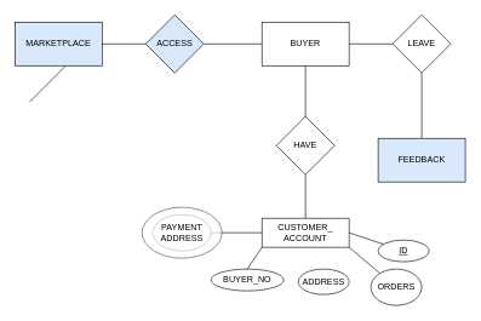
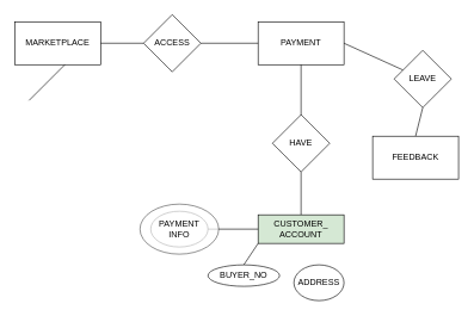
- <mxCell id="2" value="MARKETPLACE" style="rounded=0;whiteSpace=wrap;html=1;fillColor=#dae8fc;" vertex="1" parent="1"><mxGeometry x="20" y="30" width="120" height="60" as="geometry" /></mxCell>
+ <mxCell id="2" value="MARKETPLACE" style="rounded=0;whiteSpace=wrap;html=1;" vertex="1" parent="1"><mxGeometry x="20" y="30" width="120" height="60" as="geometry" /></mxCell>
- <mxCell id="3" value="ACCESS" style="rhombus;whiteSpace=wrap;html=1;fillColor=#dae8fc;" vertex="1" parent="1"><mxGeometry x="200" y="20" width="80" height="80" as="geometry" /></mxCell>
+ <mxCell id="3" value="ACCESS" style="rhombus;whiteSpace=wrap;html=1;" vertex="1" parent="1"><mxGeometry x="200" y="20" width="80" height="80" as="geometry" /></mxCell>
- <mxCell id="6" value="BUYER" style="rounded=0;whiteSpace=wrap;html=1;" vertex="1" parent="1"><mxGeometry x="360" y="30" width="120" height="60" as="geometry" /></mxCell>
+ <mxCell id="6" value="PAYMENT" style="rounded=0;whiteSpace=wrap;html=1;" vertex="1" parent="1"><mxGeometry x="360" y="30" width="120" height="60" as="geometry" /></mxCell>
- <mxCell id="8" value="LEAVE" style="rhombus;whiteSpace=wrap;html=1;" vertex="1" parent="1"><mxGeometry x="540" y="20" width="80" height="80" as="geometry" /></mxCell>
+ <mxCell id="8" value="LEAVE" style="rhombus;whiteSpace=wrap;html=1;" vertex="1" parent="1"><mxGeometry x="550" y="70" width="80" height="80" as="geometry" /></mxCell>
- <mxCell id="10" value="FEEDBACK" style="rounded=0;whiteSpace=wrap;html=1;fillColor=#dae8fc;" vertex="1" parent="1"><mxGeometry x="520" y="190" width="120" height="60" as="geometry" /></mxCell>
+ <mxCell id="10" value="FEEDBACK" style="rounded=0;whiteSpace=wrap;html=1;" vertex="1" parent="1"><mxGeometry x="520" y="190" width="120" height="60" as="geometry" /></mxCell>
- <mxCell id="25" value="PAYMENT &lt;br&gt;ADDRESS" style="ellipse;whiteSpace=wrap;html=1;gradientColor=#ffffff;opacity=70;" vertex="1" parent="1"><mxGeometry x="195" y="285" width="110" height="70" as="geometry" /></mxCell>
+ <mxCell id="25" value="PAYMENT &lt;br&gt;INFO" style="ellipse;whiteSpace=wrap;html=1;gradientColor=#ffffff;opacity=70;" vertex="1" parent="1"><mxGeometry x="195" y="285" width="110" height="70" as="geometry" /></mxCell>
- <mxCell id="15" value="CUSTOMER_ ACCOUNT" style="rounded=0;whiteSpace=wrap;html=1;" vertex="1" parent="1"><mxGeometry x="360" y="300" width="120" height="40" as="geometry" /></mxCell>
+ <mxCell id="15" value="CUSTOMER_ ACCOUNT" style="rounded=0;whiteSpace=wrap;html=1;fillColor=#d5e8d4;" vertex="1" parent="1"><mxGeometry x="360" y="300" width="120" height="40" as="geometry" /></mxCell>
- <mxCell id="16" value="" style="endArrow=none;html=1;exitX=1;exitY=0.5;exitDx=0;exitDy=0;" edge="1" parent="1" source="15" target="17"><mxGeometry width="50" height="50" relative="1" as="geometry"><mxPoint x="470" y="390" as="sourcePoint" /><mxPoint x="520" y="320" as="targetPoint" /></mxGeometry></mxCell>
- <mxCell id="17" value="&lt;u&gt;ID&lt;/u&gt;" style="ellipse;whiteSpace=wrap;html=1;" vertex="1" parent="1"><mxGeometry x="520" y="330" width="70" height="30" as="geometry" /></mxCell>
- <mxCell id="18" value="" style="endArrow=none;html=1;exitX=1;exitY=1;exitDx=0;exitDy=0;" edge="1" parent="1" source="15" target="19"><mxGeometry width="50" height="50" relative="1" as="geometry"><mxPoint x="510" y="370" as="sourcePoint" /><mxPoint x="480" y="340" as="targetPoint" /></mxGeometry></mxCell>
- <mxCell id="20" value="ADDRESS" style="ellipse;whiteSpace=wrap;html=1;" vertex="1" parent="1"><mxGeometry x="410" y="370" width="70" height="35" as="geometry" /></mxCell>
+ <mxCell id="20" value="ADDRESS" style="ellipse;whiteSpace=wrap;html=1;" vertex="1" parent="1"><mxGeometry x="410" y="370" width="70" height="50" as="geometry" /></mxCell>
- <mxCell id="19" value="ORDERS" style="ellipse;whiteSpace=wrap;html=1;" vertex="1" parent="1"><mxGeometry x="510" y="370" width="70" height="50" as="geometry" /></mxCell>
